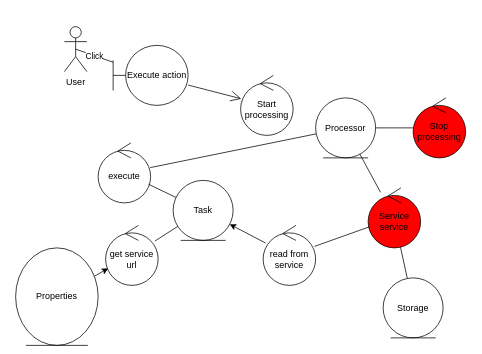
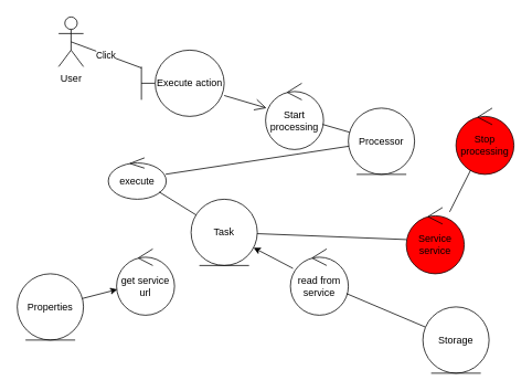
- <mxCell id="2" value="User" style="shape=umlActor;verticalLabelPosition=bottom;labelBackgroundColor=#ffffff;verticalAlign=top;html=1;" vertex="1" parent="1"><mxGeometry x="85" y="35" width="30" height="60" as="geometry" /></mxCell>
+ <mxCell id="2" value="User" style="shape=umlActor;verticalLabelPosition=bottom;labelBackgroundColor=#ffffff;verticalAlign=top;html=1;" vertex="1" parent="1"><mxGeometry x="70" y="20" width="30" height="60" as="geometry" /></mxCell>
- <mxCell id="3" value="Execute action" style="shape=umlBoundary;whiteSpace=wrap;html=1;labelBackgroundColor=none;fillColor=#FFFFFF;" vertex="1" parent="1"><mxGeometry x="150" y="60" width="100" height="80" as="geometry" /></mxCell>
+ <mxCell id="3" value="Execute action" style="shape=umlBoundary;whiteSpace=wrap;html=1;labelBackgroundColor=none;fillColor=#FFFFFF;" vertex="1" parent="1"><mxGeometry x="170" y="60" width="100" height="80" as="geometry" /></mxCell>
- <mxCell id="25" value="" style="endArrow=none;html=1;" edge="1" parent="1" source="23" target="5"><mxGeometry relative="1" as="geometry"><mxPoint x="578.66" y="196.34" as="sourcePoint" /><mxPoint x="521.34" y="253.66" as="targetPoint" /></mxGeometry></mxCell>
- <mxCell id="10" value="execute" style="ellipse;shape=umlControl;whiteSpace=wrap;html=1;" vertex="1" parent="1"><mxGeometry x="130" y="190" width="70" height="80" as="geometry" /></mxCell>
+ <mxCell id="10" value="execute" style="ellipse;shape=umlControl;whiteSpace=wrap;html=1;" vertex="1" parent="1"><mxGeometry x="130" y="190" width="70" height="50" as="geometry" /></mxCell>
- <mxCell id="8" value="" style="endArrow=none;html=1;" edge="1" parent="1" source="5" target="21"><mxGeometry relative="1" as="geometry"><mxPoint x="345.654" y="-178.2" as="sourcePoint" /><mxPoint x="305" y="-147.5" as="targetPoint" /></mxGeometry></mxCell>
+ <mxCell id="8" value="" style="endArrow=none;html=1;" edge="1" parent="1" source="5" target="7"><mxGeometry relative="1" as="geometry"><mxPoint x="345.654" y="-178.2" as="sourcePoint" /><mxPoint x="305" y="-147.5" as="targetPoint" /></mxGeometry></mxCell>
+ <mxCell id="24" value="" style="endArrow=none;html=1;" edge="1" parent="1" source="23" target="21"><mxGeometry relative="1" as="geometry"><mxPoint x="468.66" y="306.34" as="sourcePoint" /><mxPoint x="500" y="270" as="targetPoint" /></mxGeometry></mxCell>
- <mxCell id="20" value="" style="endArrow=none;html=1;" edge="1" parent="1" source="18" target="9"><mxGeometry width="50" height="50" relative="1" as="geometry"><mxPoint x="207.364" y="255.23" as="sourcePoint" /><mxPoint x="243.886" y="272.803" as="targetPoint" /></mxGeometry></mxCell>
- <mxCell id="22" value="" style="endArrow=none;html=1;" edge="1" parent="1" source="21" target="13"><mxGeometry relative="1" as="geometry"><mxPoint x="510.081" y="377.46" as="sourcePoint" /><mxPoint x="439.936" y="372.409" as="targetPoint" /></mxGeometry></mxCell>
+ <mxCell id="22" value="" style="endArrow=none;html=1;" edge="1" parent="1" source="21" target="9"><mxGeometry relative="1" as="geometry"><mxPoint x="510.081" y="377.46" as="sourcePoint" /><mxPoint x="439.936" y="372.409" as="targetPoint" /></mxGeometry></mxCell>
- <mxCell id="15" value="" style="endArrow=none;html=1;" edge="1" parent="1" source="16" target="21"><mxGeometry relative="1" as="geometry"><mxPoint x="475.444" y="313.071" as="sourcePoint" /><mxPoint x="560.265" y="496.155" as="targetPoint" /></mxGeometry></mxCell>
+ <mxCell id="15" value="" style="endArrow=none;html=1;" edge="1" parent="1" source="16" target="13"><mxGeometry relative="1" as="geometry"><mxPoint x="475.444" y="313.071" as="sourcePoint" /><mxPoint x="560.265" y="496.155" as="targetPoint" /></mxGeometry></mxCell>
- <mxCell id="17" value="Properties" style="ellipse;shape=umlEntity;whiteSpace=wrap;html=1;labelBackgroundColor=none;fillColor=#FFFFFF;" vertex="1" parent="1"><mxGeometry x="20" y="330" width="110" height="130" as="geometry" /></mxCell>
+ <mxCell id="17" value="Properties" style="ellipse;shape=umlEntity;whiteSpace=wrap;html=1;labelBackgroundColor=none;fillColor=#FFFFFF;" vertex="1" parent="1"><mxGeometry x="20" y="330" width="80" height="80" as="geometry" /></mxCell>
